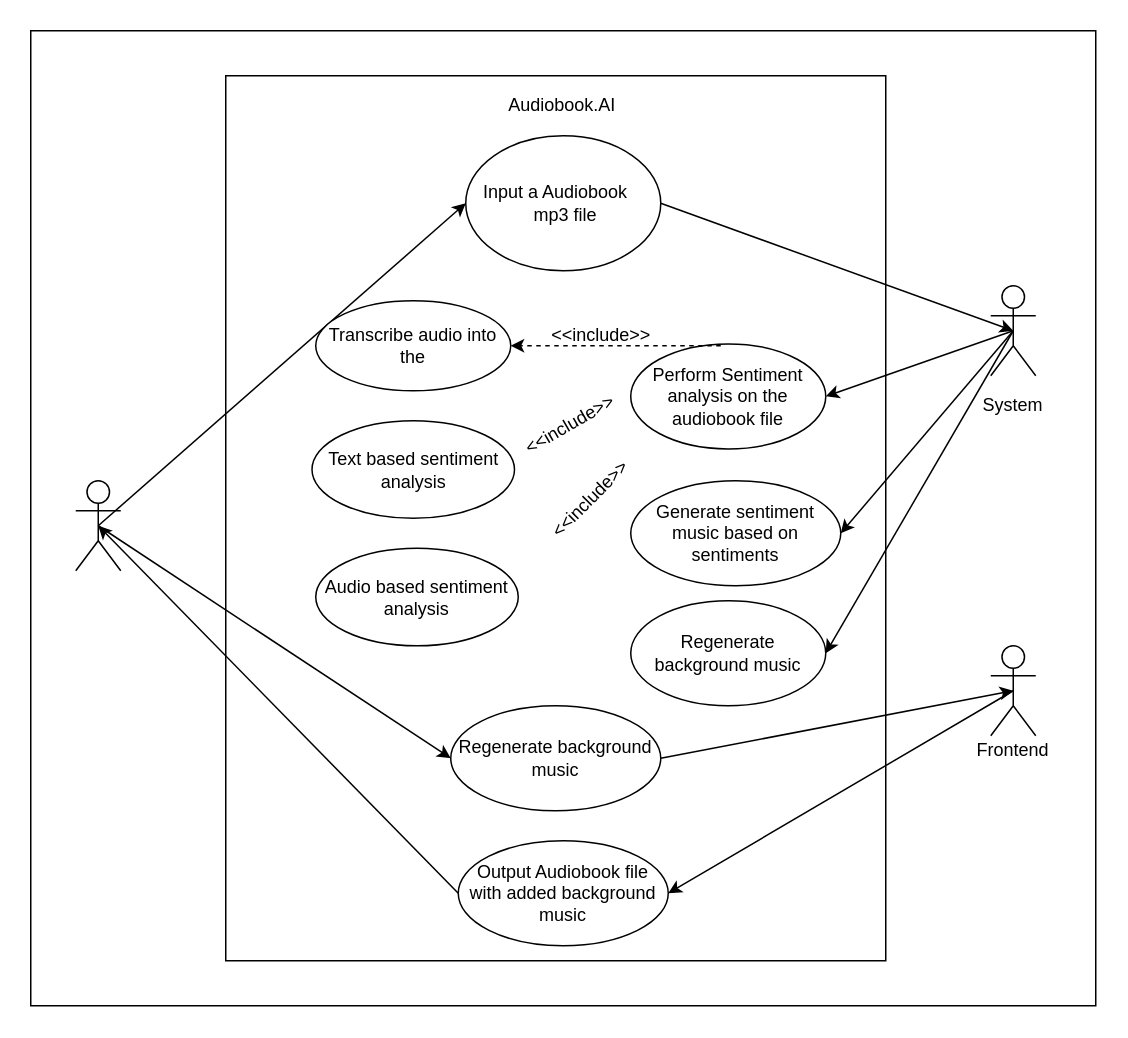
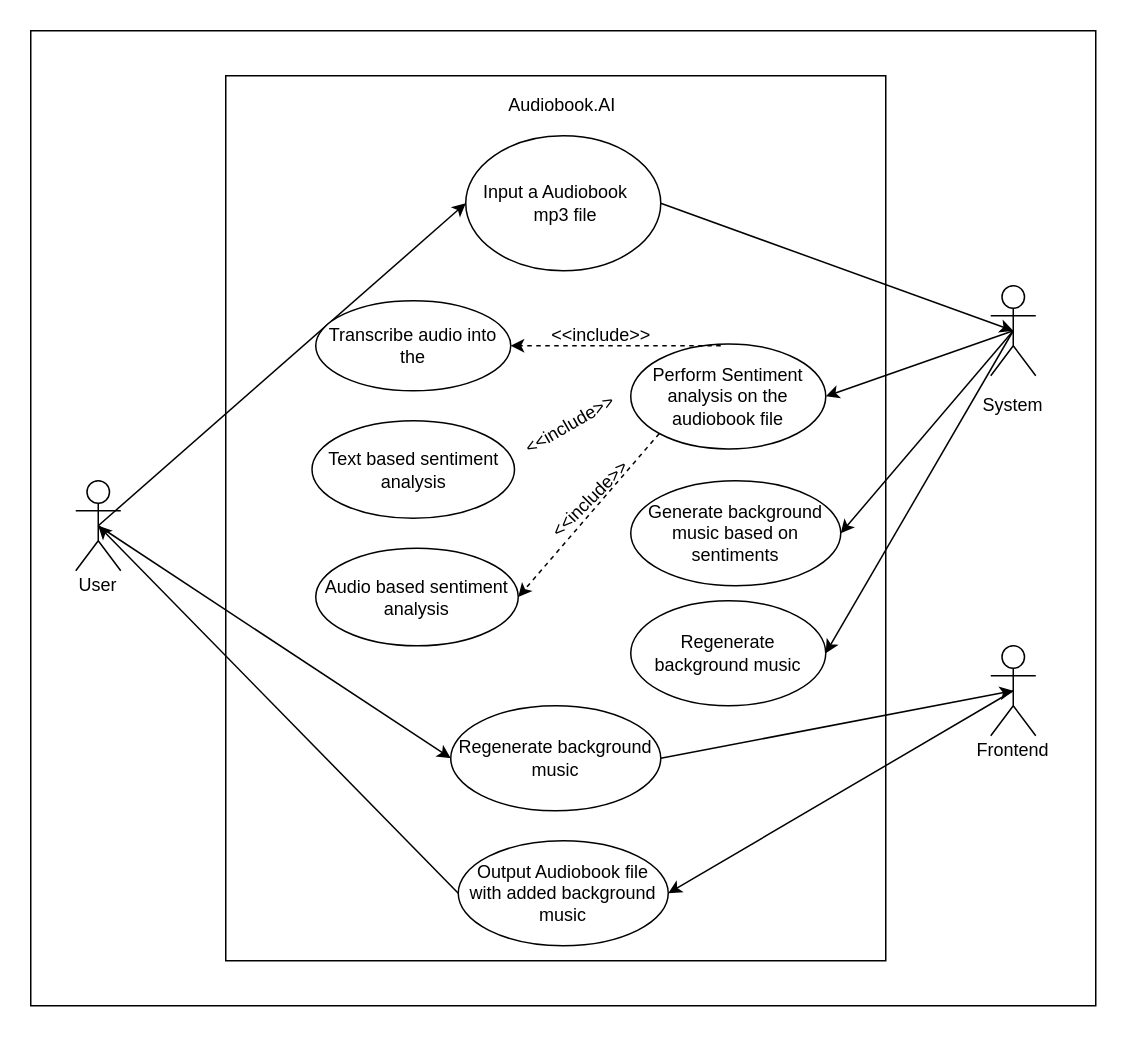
+ <mxCell id="21" style="edgeStyle=none;rounded=0;orthogonalLoop=1;jettySize=auto;html=1;exitX=0;exitY=1;exitDx=0;exitDy=0;dashed=1;strokeColor=#000000;fontColor=#000000;entryX=1;entryY=0.5;entryDx=0;entryDy=0;" parent="1" source="22" target="30" edge="1"><mxGeometry relative="1" as="geometry"><mxPoint x="249.545" y="313.683" as="targetPoint" /></mxGeometry></mxCell>
- <mxCell id="24" value="&lt;font color=&quot;#000000&quot;&gt;Generate sentiment music based on sentiments&lt;/font&gt;" style="ellipse;whiteSpace=wrap;html=1;fontColor=#FFFFFF;" parent="1" vertex="1"><mxGeometry x="420" y="320" width="140" height="70" as="geometry" /></mxCell>
+ <mxCell id="24" value="&lt;font color=&quot;#000000&quot;&gt;Generate background music based on sentiments&lt;/font&gt;" style="ellipse;whiteSpace=wrap;html=1;fontColor=#FFFFFF;" parent="1" vertex="1"><mxGeometry x="420" y="320" width="140" height="70" as="geometry" /></mxCell>
+ <mxCell id="13" value="User" style="text;html=1;strokeColor=none;fillColor=none;align=center;verticalAlign=middle;whiteSpace=wrap;rounded=0;" parent="1" vertex="1"><mxGeometry x="45" y="380" width="40" height="20" as="geometry" /></mxCell>
